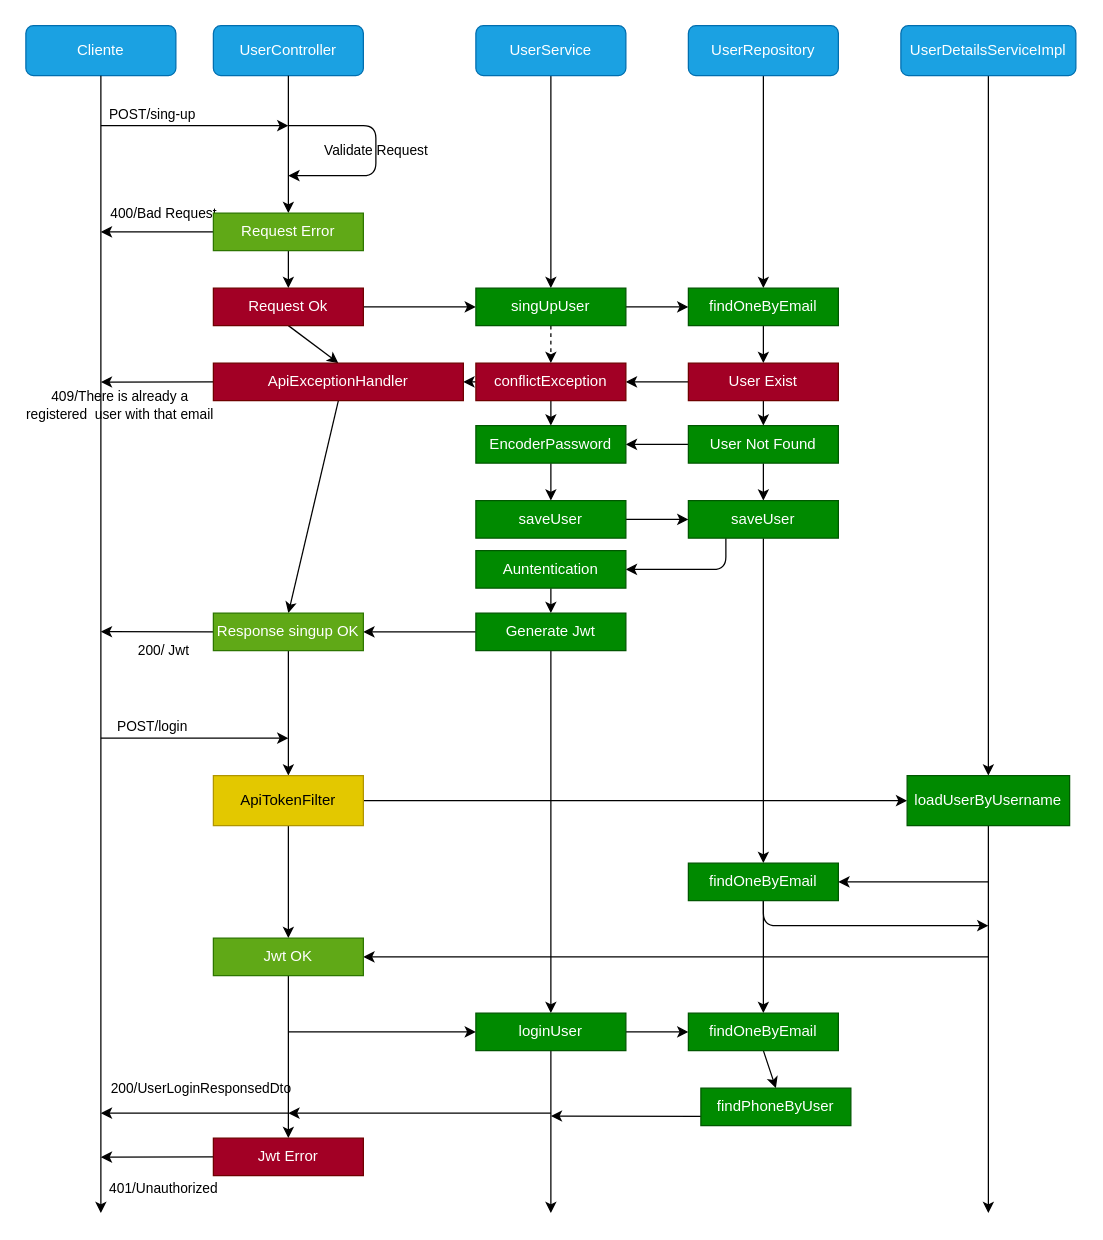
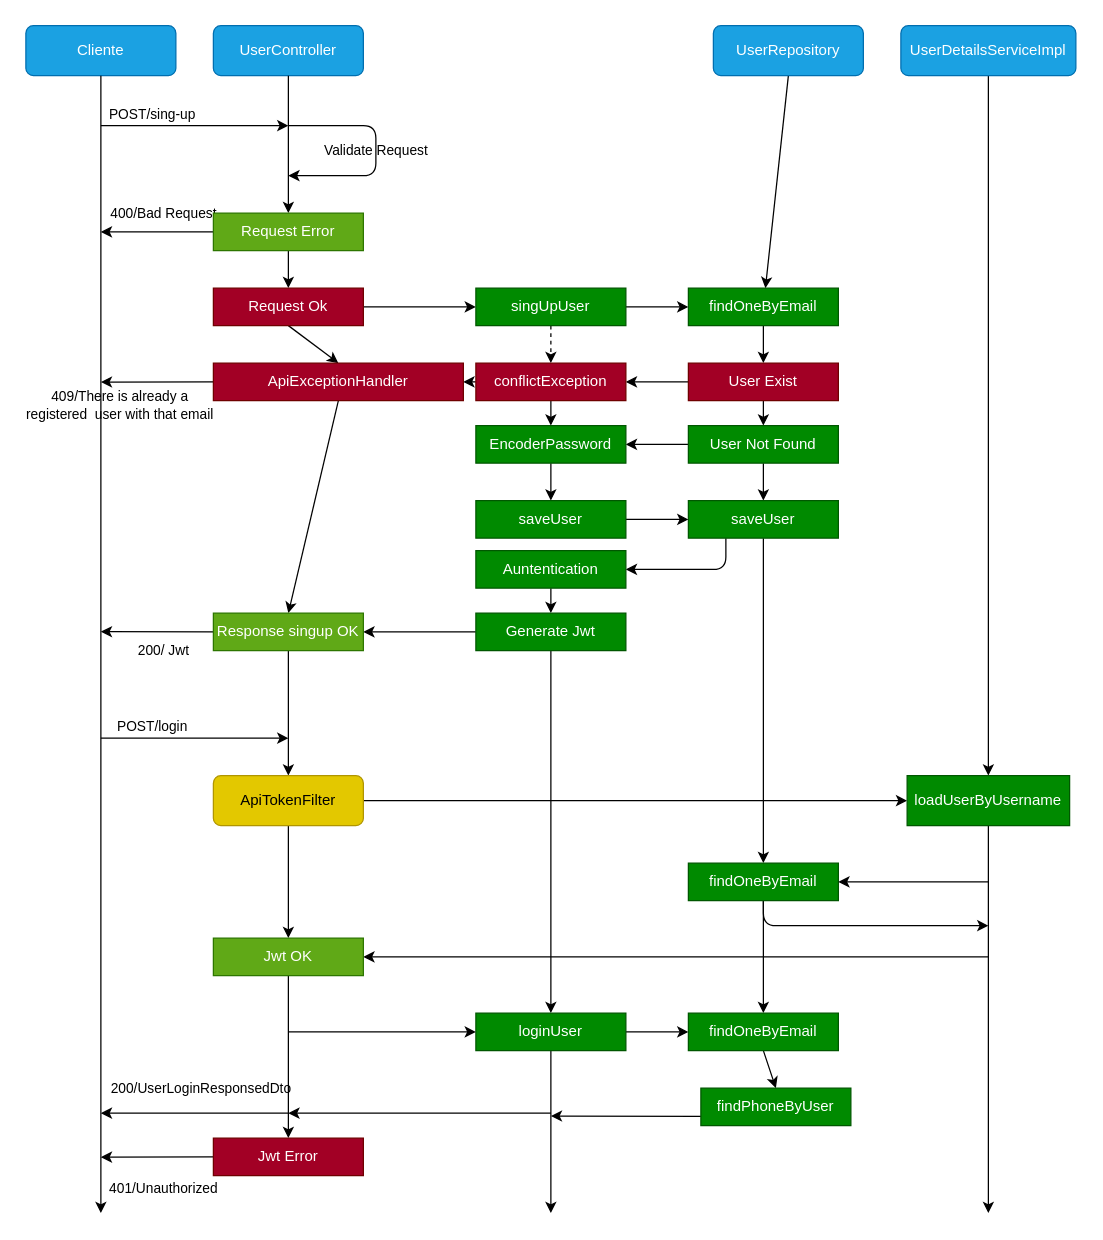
- <mxCell id="11" value="UserService" style="rounded=1;whiteSpace=wrap;html=1;fillColor=#1ba1e2;strokeColor=#006EAF;labelBackgroundColor=none;fontColor=#ffffff;" vertex="1" parent="1"><mxGeometry x="380" y="20" width="120" height="40" as="geometry" /></mxCell>
- <mxCell id="13" value="UserRepository" style="rounded=1;whiteSpace=wrap;html=1;fillColor=#1ba1e2;strokeColor=#006EAF;labelBackgroundColor=none;fontColor=#ffffff;" vertex="1" parent="1"><mxGeometry x="550" y="20" width="120" height="40" as="geometry" /></mxCell>
+ <mxCell id="13" value="UserRepository" style="rounded=1;whiteSpace=wrap;html=1;fillColor=#1ba1e2;strokeColor=#006EAF;labelBackgroundColor=none;fontColor=#ffffff;" vertex="1" parent="1"><mxGeometry x="570" y="20" width="120" height="40" as="geometry" /></mxCell>
- <mxCell id="10" style="edgeStyle=none;html=1;labelBackgroundColor=none;strokeColor=#000000;fontColor=#000000;entryX=0.5;entryY=0;entryDx=0;entryDy=0;" edge="1" parent="1" source="11" target="21"><mxGeometry relative="1" as="geometry"><mxPoint x="440" y="230" as="targetPoint" /></mxGeometry></mxCell>
- <mxCell id="56" value="ApiTokenFilter" style="rounded=0;whiteSpace=wrap;html=1;labelBackgroundColor=none;strokeColor=#B09500;fontColor=#000000;fillColor=#e3c800;" vertex="1" parent="1"><mxGeometry x="170" y="620" width="120" height="40" as="geometry" /></mxCell>
+ <mxCell id="56" value="ApiTokenFilter" style="whiteSpace=wrap;html=1;labelBackgroundColor=none;strokeColor=#B09500;fontColor=#000000;fillColor=#e3c800;rounded=1;" vertex="1" parent="1"><mxGeometry x="170" y="620" width="120" height="40" as="geometry" /></mxCell>
